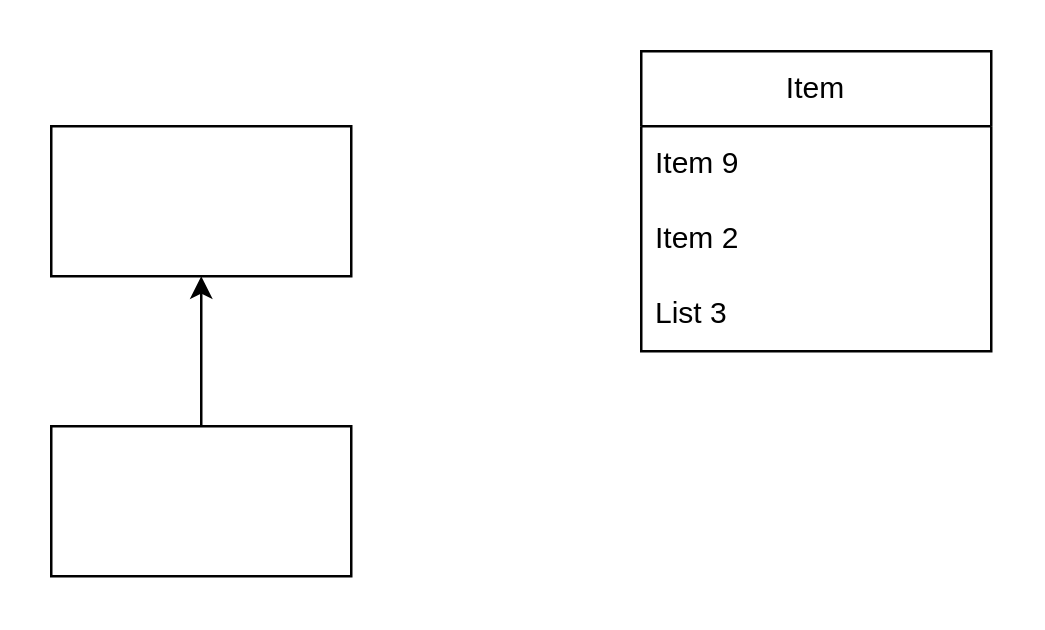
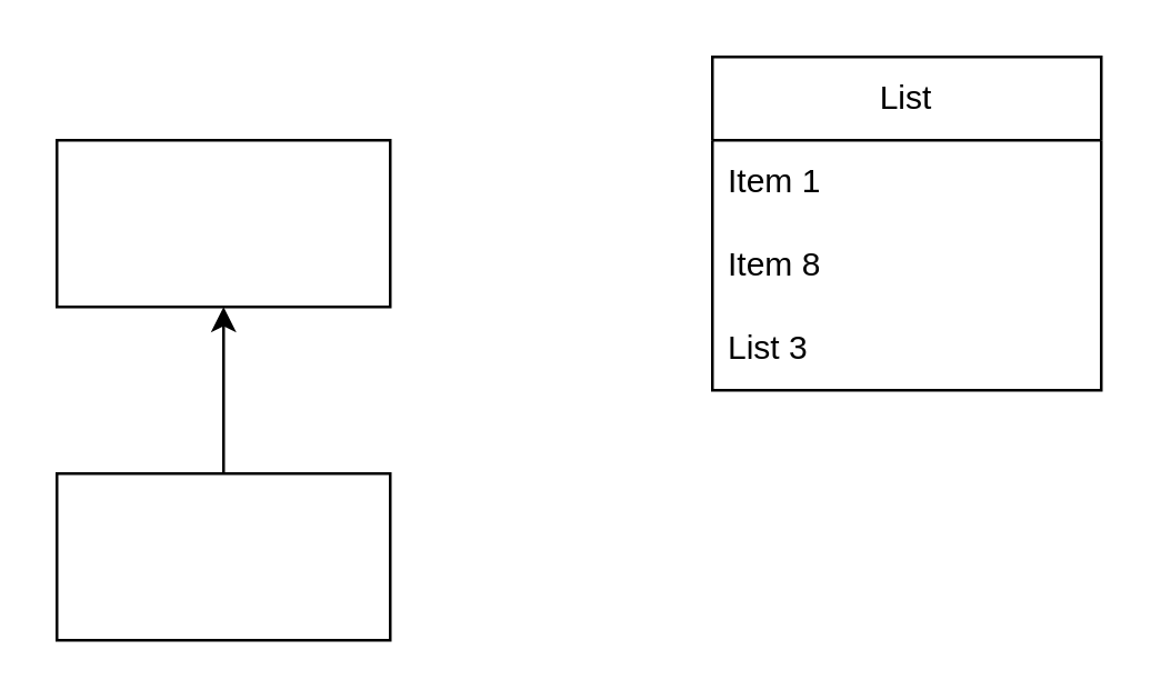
- <mxCell id="5" value="Item" style="swimlane;fontStyle=0;childLayout=stackLayout;horizontal=1;startSize=30;horizontalStack=0;resizeParent=1;resizeParentMax=0;resizeLast=0;collapsible=1;marginBottom=0;whiteSpace=wrap;html=1;" vertex="1" parent="1"><mxGeometry x="256" y="20" width="140" height="120" as="geometry" /></mxCell>
+ <mxCell id="5" value="List" style="swimlane;fontStyle=0;childLayout=stackLayout;horizontal=1;startSize=30;horizontalStack=0;resizeParent=1;resizeParentMax=0;resizeLast=0;collapsible=1;marginBottom=0;whiteSpace=wrap;html=1;" vertex="1" parent="1"><mxGeometry x="256" y="20" width="140" height="120" as="geometry" /></mxCell>
- <mxCell id="6" value="Item 9" style="text;strokeColor=none;fillColor=none;align=left;verticalAlign=middle;spacingLeft=4;spacingRight=4;overflow=hidden;points=[[0,0.5],[1,0.5]];portConstraint=eastwest;rotatable=0;whiteSpace=wrap;html=1;" vertex="1" parent="5"><mxGeometry y="30" width="140" height="30" as="geometry" /></mxCell>
+ <mxCell id="6" value="Item 1" style="text;strokeColor=none;fillColor=none;align=left;verticalAlign=middle;spacingLeft=4;spacingRight=4;overflow=hidden;points=[[0,0.5],[1,0.5]];portConstraint=eastwest;rotatable=0;whiteSpace=wrap;html=1;" vertex="1" parent="5"><mxGeometry y="30" width="140" height="30" as="geometry" /></mxCell>
- <mxCell id="7" value="Item 2" style="text;strokeColor=none;fillColor=none;align=left;verticalAlign=middle;spacingLeft=4;spacingRight=4;overflow=hidden;points=[[0,0.5],[1,0.5]];portConstraint=eastwest;rotatable=0;whiteSpace=wrap;html=1;" vertex="1" parent="5"><mxGeometry y="60" width="140" height="30" as="geometry" /></mxCell>
+ <mxCell id="7" value="Item 8" style="text;strokeColor=none;fillColor=none;align=left;verticalAlign=middle;spacingLeft=4;spacingRight=4;overflow=hidden;points=[[0,0.5],[1,0.5]];portConstraint=eastwest;rotatable=0;whiteSpace=wrap;html=1;" vertex="1" parent="5"><mxGeometry y="60" width="140" height="30" as="geometry" /></mxCell>
